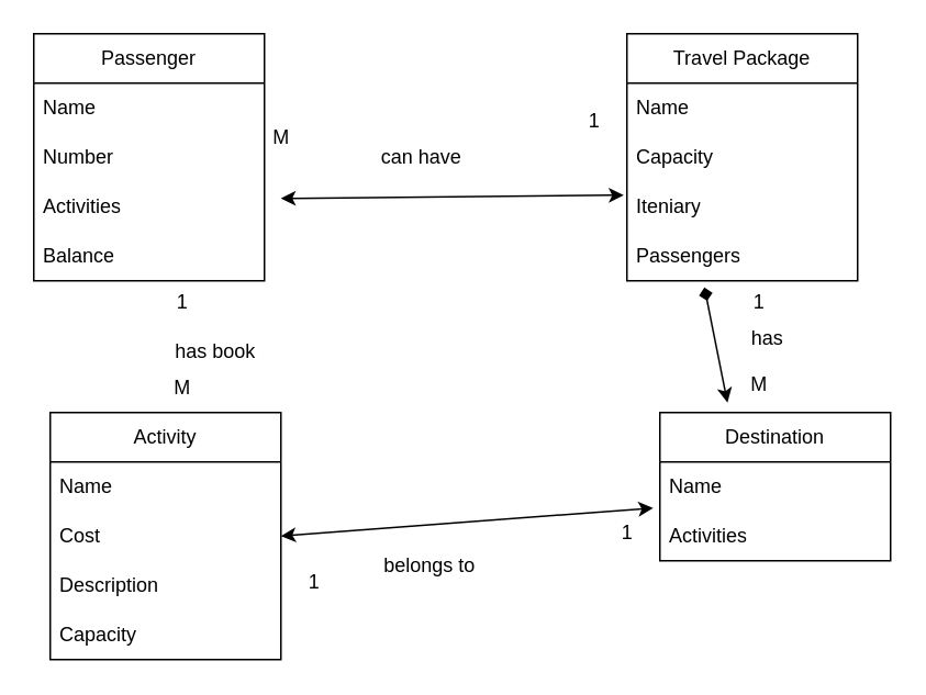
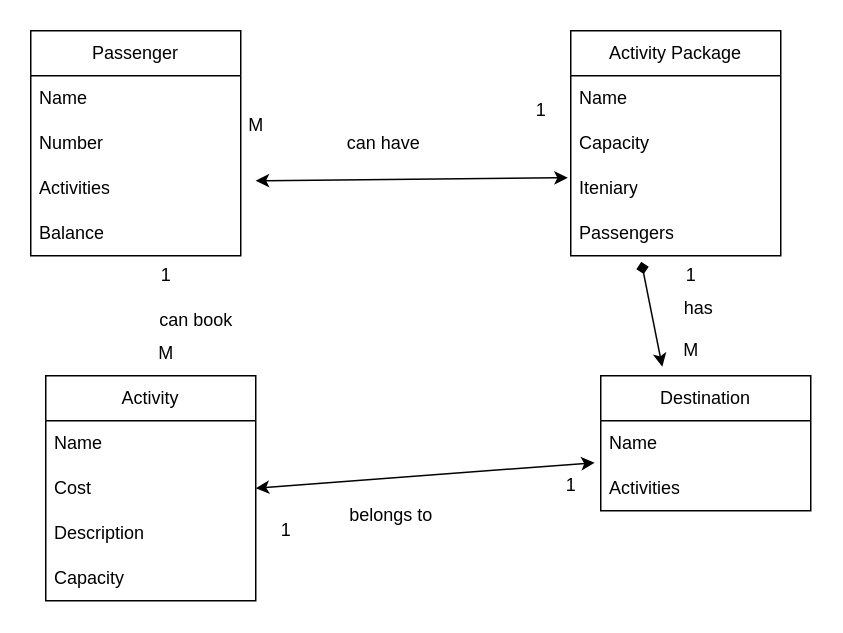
- <mxCell id="7" value="Travel Package" style="swimlane;fontStyle=0;childLayout=stackLayout;horizontal=1;startSize=30;horizontalStack=0;resizeParent=1;resizeParentMax=0;resizeLast=0;collapsible=1;marginBottom=0;whiteSpace=wrap;html=1;" parent="1" vertex="1"><mxGeometry x="380" y="20" width="140" height="150" as="geometry" /></mxCell>
+ <mxCell id="7" value="Activity Package" style="swimlane;fontStyle=0;childLayout=stackLayout;horizontal=1;startSize=30;horizontalStack=0;resizeParent=1;resizeParentMax=0;resizeLast=0;collapsible=1;marginBottom=0;whiteSpace=wrap;html=1;" parent="1" vertex="1"><mxGeometry x="380" y="20" width="140" height="150" as="geometry" /></mxCell>
- <mxCell id="33" value="has book" style="text;html=1;align=center;verticalAlign=middle;resizable=0;points=[];autosize=1;strokeColor=none;fillColor=none;" parent="1" vertex="1"><mxGeometry x="95" y="198" width="70" height="30" as="geometry" /></mxCell>
+ <mxCell id="33" value="can book" style="text;html=1;align=center;verticalAlign=middle;resizable=0;points=[];autosize=1;strokeColor=none;fillColor=none;" parent="1" vertex="1"><mxGeometry x="95" y="198" width="70" height="30" as="geometry" /></mxCell>
